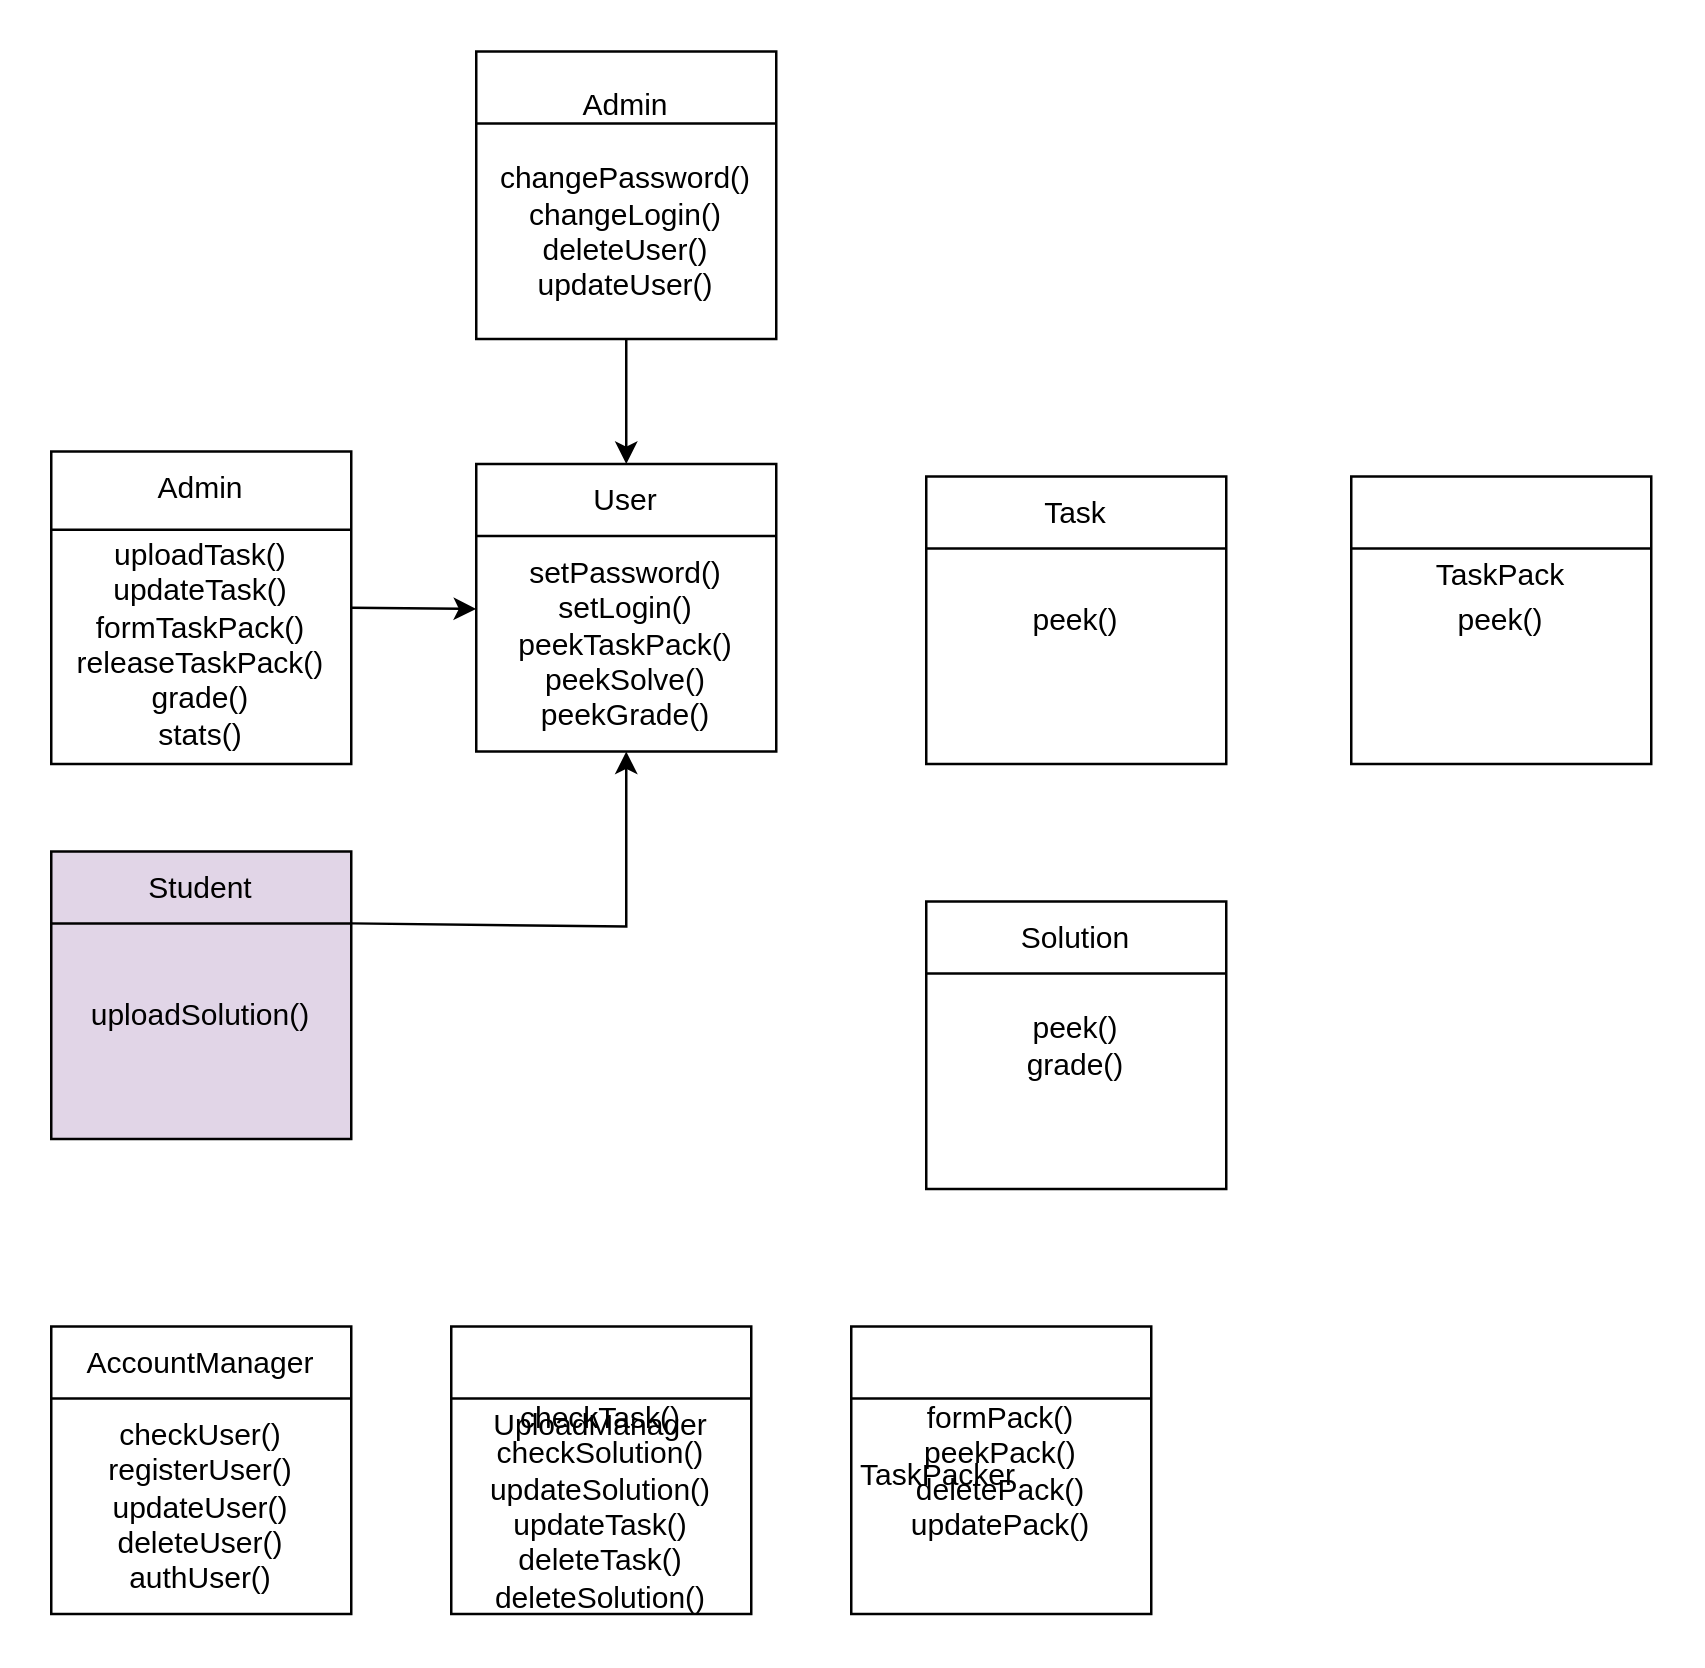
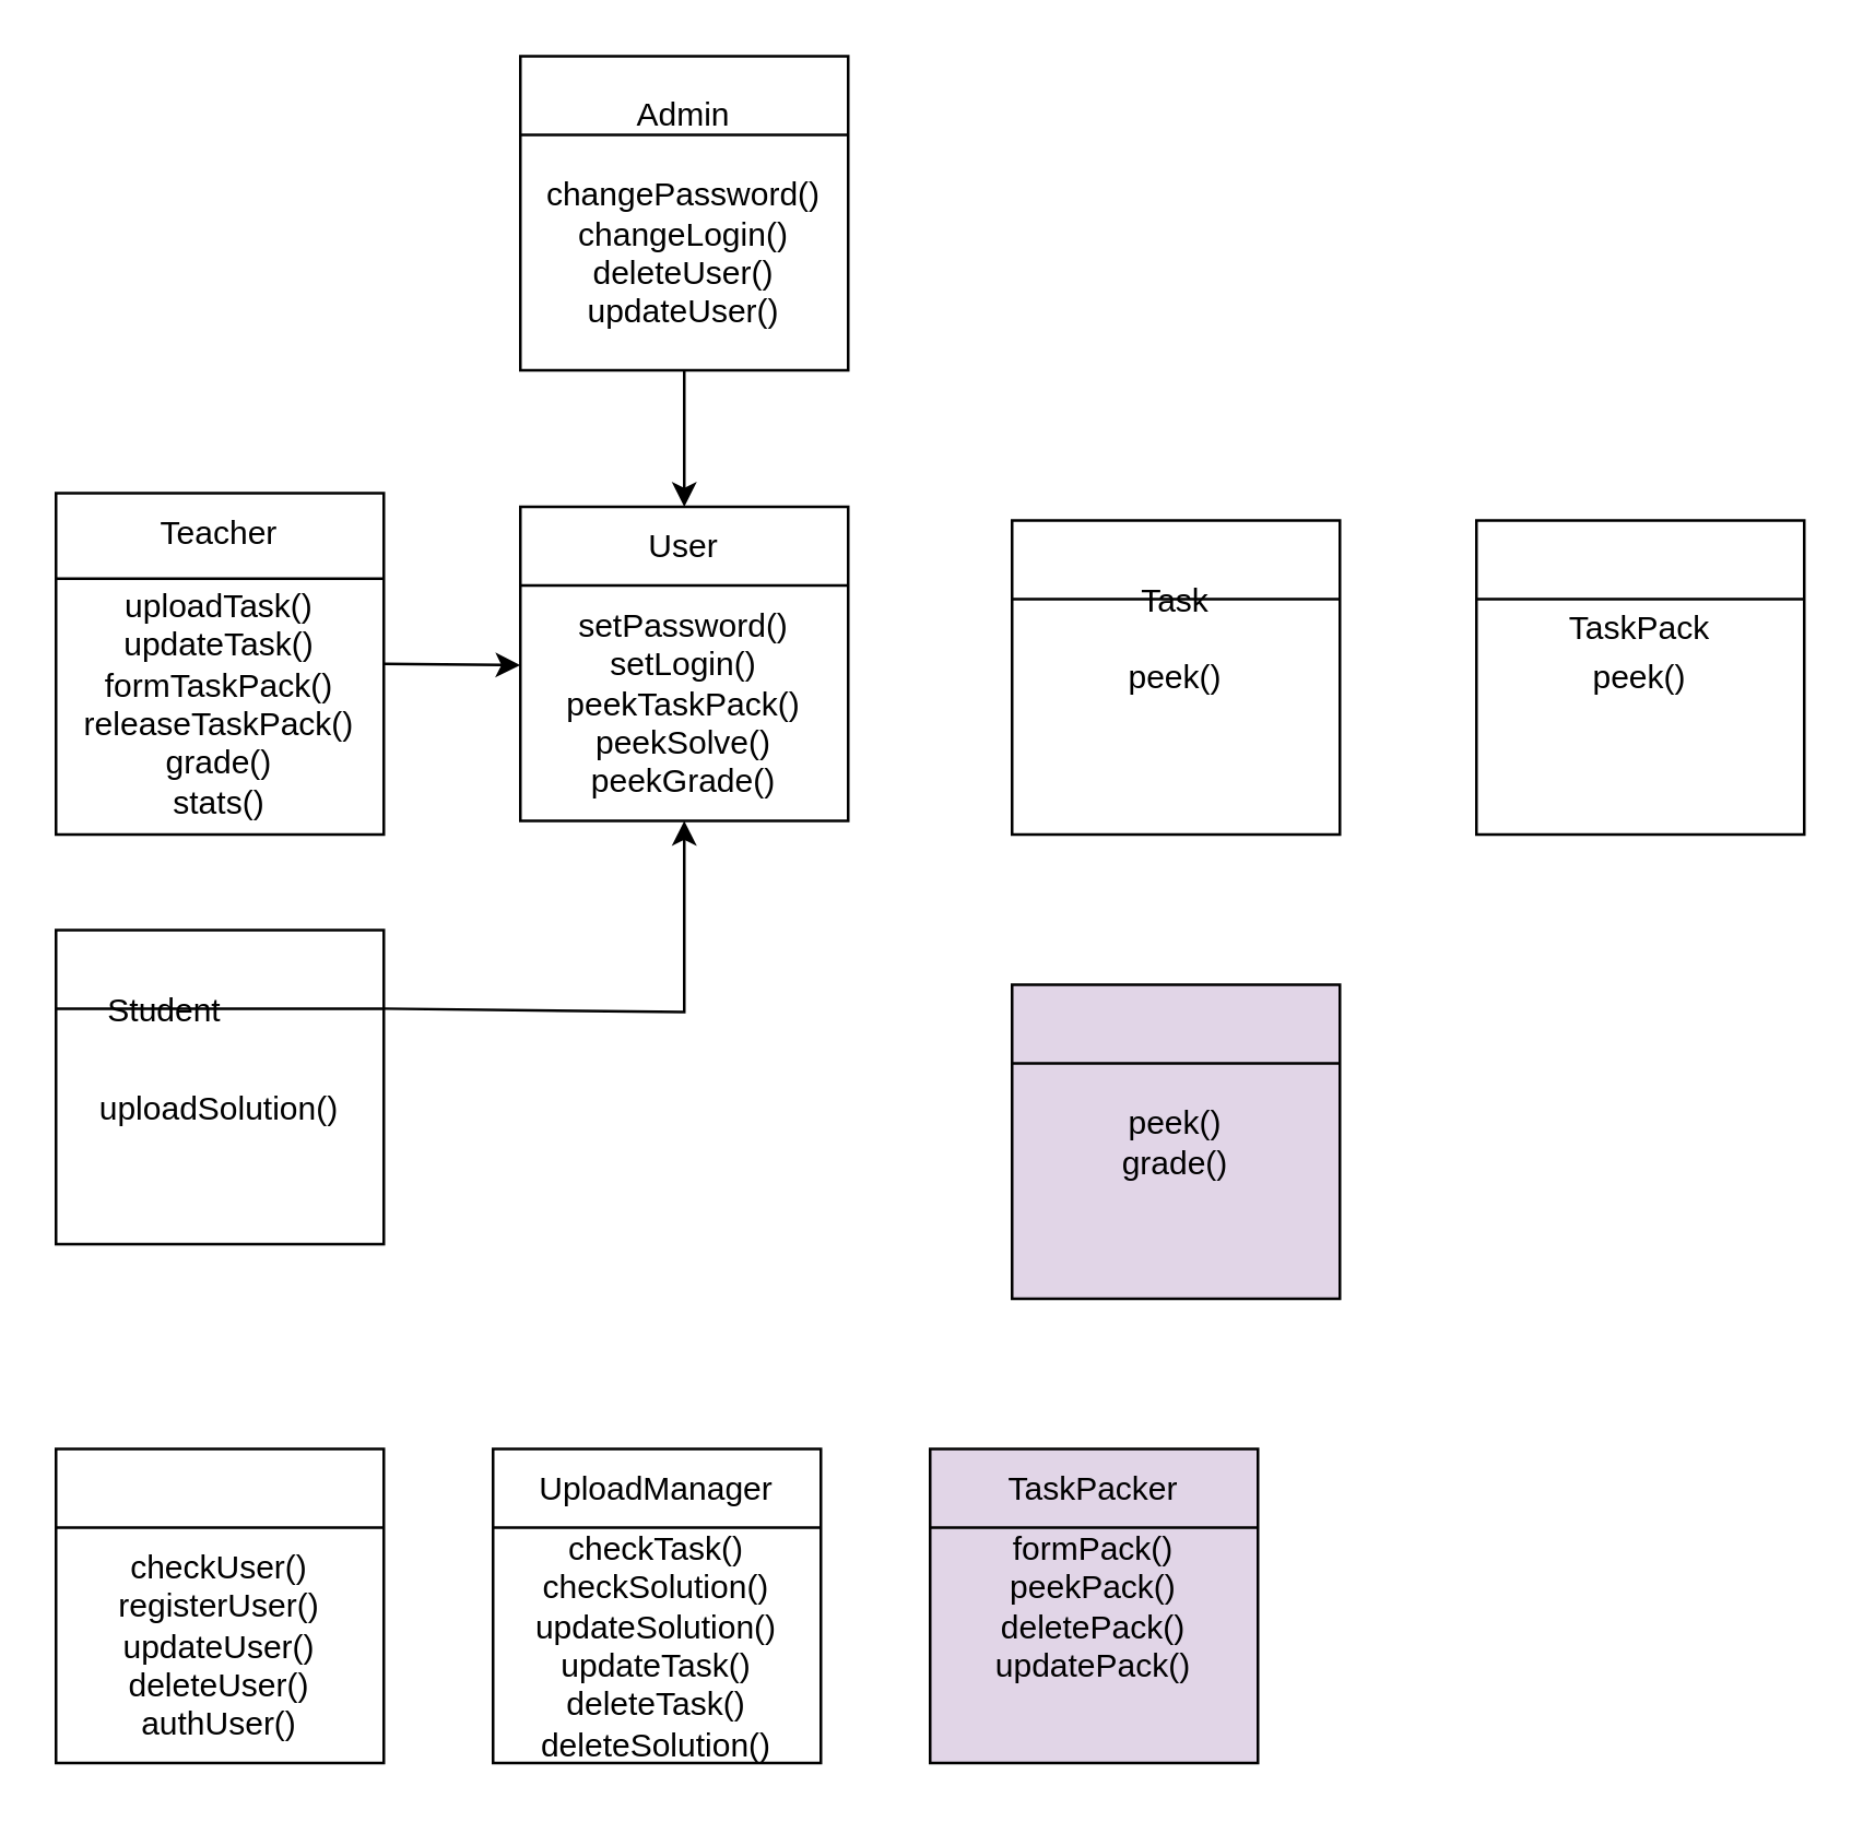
- <mxCell id="11" value="Admin" style="text;html=1;strokeColor=none;fillColor=none;align=center;verticalAlign=middle;whiteSpace=wrap;rounded=0;" parent="1" vertex="1"><mxGeometry x="50" y="180" width="60" height="30" as="geometry" /></mxCell>
+ <mxCell id="11" value="Teacher" style="text;html=1;strokeColor=none;fillColor=none;align=center;verticalAlign=middle;whiteSpace=wrap;rounded=0;" parent="1" vertex="1"><mxGeometry x="50" y="180" width="60" height="30" as="geometry" /></mxCell>
- <mxCell id="14" value="Task" style="text;html=1;strokeColor=none;fillColor=none;align=center;verticalAlign=middle;whiteSpace=wrap;rounded=0;" parent="1" vertex="1"><mxGeometry x="400" y="190" width="60" height="30" as="geometry" /></mxCell>
+ <mxCell id="14" value="Task" style="text;html=1;strokeColor=none;fillColor=none;align=center;verticalAlign=middle;whiteSpace=wrap;rounded=0;" parent="1" vertex="1"><mxGeometry x="400" y="205" width="60" height="30" as="geometry" /></mxCell>
- <mxCell id="10" value="Student" style="text;html=1;strokeColor=none;fillColor=none;align=center;verticalAlign=middle;whiteSpace=wrap;rounded=0;" parent="1" vertex="1"><mxGeometry x="50" y="340" width="60" height="30" as="geometry" /></mxCell>
+ <mxCell id="10" value="Student" style="text;html=1;strokeColor=none;fillColor=none;align=center;verticalAlign=middle;whiteSpace=wrap;rounded=0;" parent="1" vertex="1"><mxGeometry x="30" y="355" width="60" height="30" as="geometry" /></mxCell>
- <mxCell id="20" value="Solution" style="text;html=1;strokeColor=none;fillColor=none;align=center;verticalAlign=middle;whiteSpace=wrap;rounded=0;" parent="1" vertex="1"><mxGeometry x="400" y="360" width="60" height="30" as="geometry" /></mxCell>
- <mxCell id="3" value="&lt;br&gt;uploadSolution()" style="rounded=0;whiteSpace=wrap;html=1;fillColor=#e1d5e7;" parent="1" vertex="1"><mxGeometry x="20" y="340" width="120" height="115" as="geometry" /></mxCell>
+ <mxCell id="3" value="&lt;br&gt;uploadSolution()" style="rounded=0;whiteSpace=wrap;html=1;" parent="1" vertex="1"><mxGeometry x="20" y="340" width="120" height="115" as="geometry" /></mxCell>
- <mxCell id="18" value="peek()&lt;br&gt;grade()" style="rounded=0;whiteSpace=wrap;html=1;" parent="1" vertex="1"><mxGeometry x="370" y="360" width="120" height="115" as="geometry" /></mxCell>
+ <mxCell id="18" value="peek()&lt;br&gt;grade()" style="rounded=0;whiteSpace=wrap;html=1;fillColor=#e1d5e7;" parent="1" vertex="1"><mxGeometry x="370" y="360" width="120" height="115" as="geometry" /></mxCell>
- <mxCell id="23" value="AccountManager" style="text;html=1;strokeColor=none;fillColor=none;align=center;verticalAlign=middle;whiteSpace=wrap;rounded=0;" parent="1" vertex="1"><mxGeometry x="50" y="530" width="60" height="30" as="geometry" /></mxCell>
- <mxCell id="26" value="UploadManager" style="text;html=1;strokeColor=none;fillColor=none;align=center;verticalAlign=middle;whiteSpace=wrap;rounded=0;" vertex="1" parent="1"><mxGeometry x="210" y="555" width="60" height="30" as="geometry" /></mxCell>
+ <mxCell id="26" value="UploadManager" style="text;html=1;strokeColor=none;fillColor=none;align=center;verticalAlign=middle;whiteSpace=wrap;rounded=0;" vertex="1" parent="1"><mxGeometry x="210" y="530" width="60" height="30" as="geometry" /></mxCell>
- <mxCell id="30" value="formPack()&lt;br&gt;peekPack()&lt;br&gt;deletePack()&lt;br&gt;updatePack()" style="rounded=0;whiteSpace=wrap;html=1;" vertex="1" parent="1"><mxGeometry x="340" y="530" width="120" height="115" as="geometry" /></mxCell>
+ <mxCell id="30" value="formPack()&lt;br&gt;peekPack()&lt;br&gt;deletePack()&lt;br&gt;updatePack()" style="rounded=0;whiteSpace=wrap;html=1;fillColor=#e1d5e7;" vertex="1" parent="1"><mxGeometry x="340" y="530" width="120" height="115" as="geometry" /></mxCell>
- <mxCell id="32" value="TaskPacker" style="text;html=1;strokeColor=none;fillColor=none;align=center;verticalAlign=middle;whiteSpace=wrap;rounded=0;" vertex="1" parent="1"><mxGeometry x="345" y="575" width="60" height="30" as="geometry" /></mxCell>
+ <mxCell id="32" value="TaskPacker" style="text;html=1;strokeColor=none;fillColor=none;align=center;verticalAlign=middle;whiteSpace=wrap;rounded=0;" vertex="1" parent="1"><mxGeometry x="370" y="530" width="60" height="30" as="geometry" /></mxCell>
